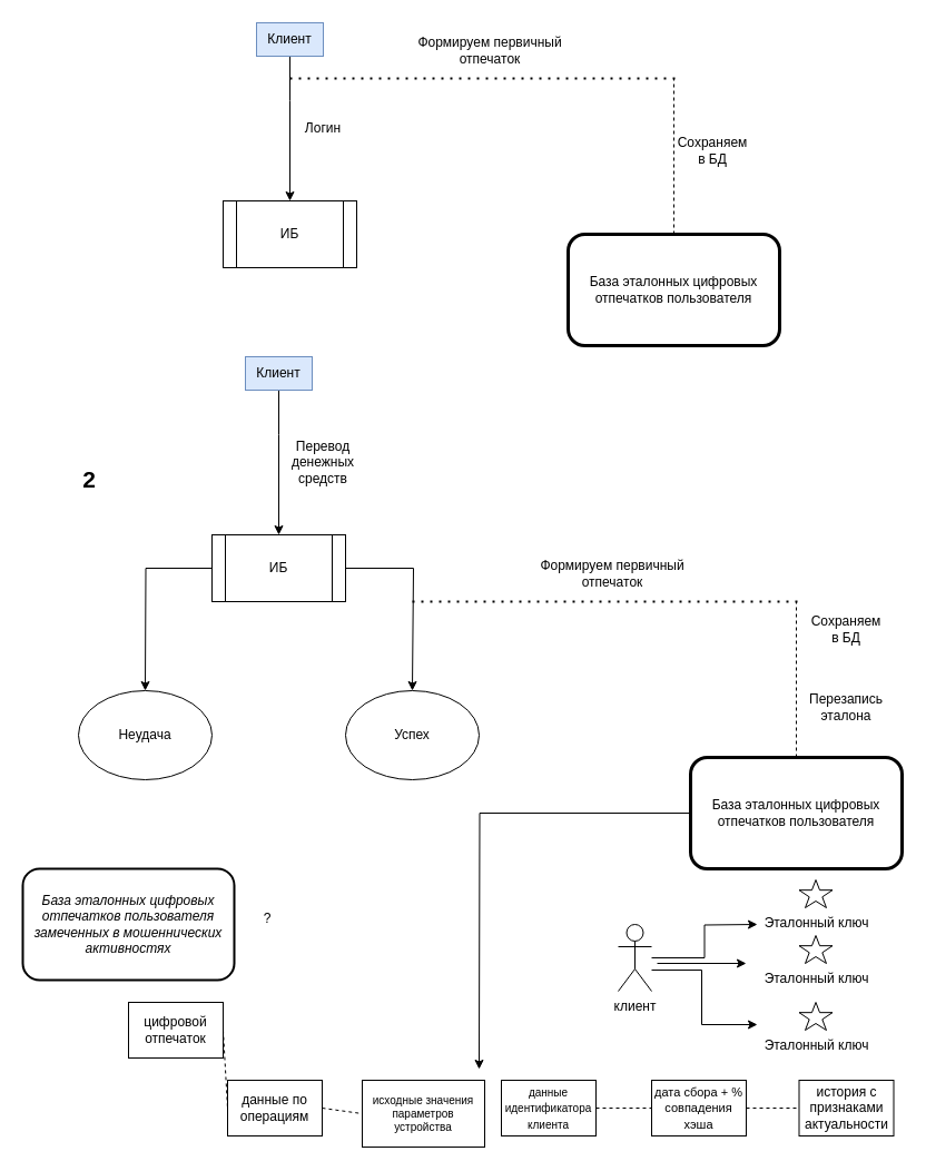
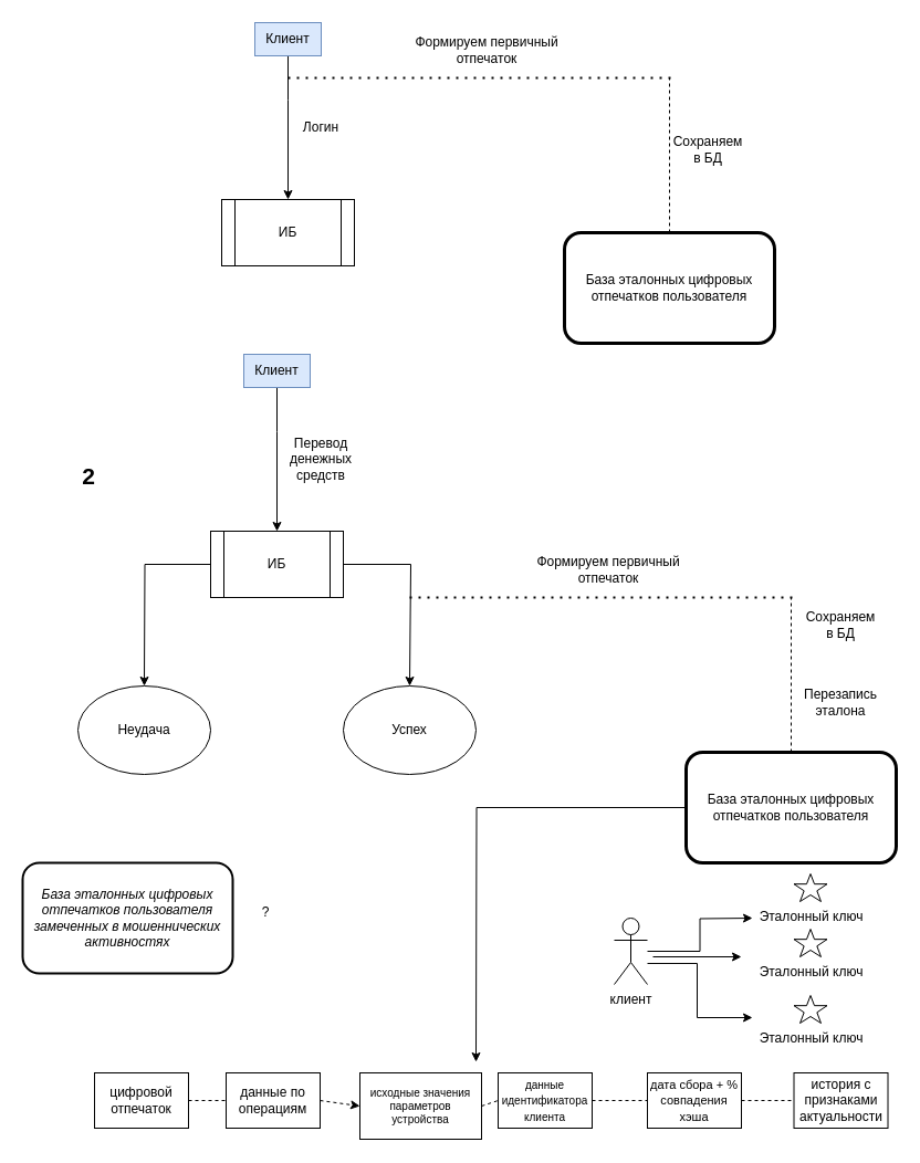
- <mxCell id="29" value="цифровой отпечаток" style="rounded=0;whiteSpace=wrap;html=1;" vertex="1" parent="1"><mxGeometry x="115" y="900" width="85" height="50" as="geometry" /></mxCell>
+ <mxCell id="29" value="цифровой отпечаток" style="rounded=0;whiteSpace=wrap;html=1;" vertex="1" parent="1"><mxGeometry x="85" y="970" width="85" height="50" as="geometry" /></mxCell>
+ <mxCell id="37" value="" style="endArrow=none;dashed=1;html=1;rounded=0;exitX=1;exitY=0.5;exitDx=0;exitDy=0;entryX=0;entryY=0.5;entryDx=0;entryDy=0;" edge="1" parent="1" source="31" target="32"><mxGeometry width="50" height="50" relative="1" as="geometry"><mxPoint x="299" y="1005" as="sourcePoint" /><mxPoint x="335" y="1005" as="targetPoint" /></mxGeometry></mxCell>
- <mxCell id="36" value="" style="endArrow=none;dashed=1;html=1;rounded=0;exitX=1;exitY=0.5;exitDx=0;exitDy=0;entryX=0;entryY=0.5;entryDx=0;entryDy=0;" edge="1" parent="1" source="30" target="31"><mxGeometry width="50" height="50" relative="1" as="geometry"><mxPoint x="180" y="1005" as="sourcePoint" /><mxPoint x="214" y="1005" as="targetPoint" /></mxGeometry></mxCell>
+ <mxCell id="36" value="" style="endArrow=classic;dashed=1;html=1;rounded=0;exitX=1;exitY=0.5;exitDx=0;exitDy=0;entryX=0;entryY=0.5;entryDx=0;entryDy=0;" edge="1" parent="1" source="30" target="31"><mxGeometry width="50" height="50" relative="1" as="geometry"><mxPoint x="180" y="1005" as="sourcePoint" /><mxPoint x="214" y="1005" as="targetPoint" /></mxGeometry></mxCell>
